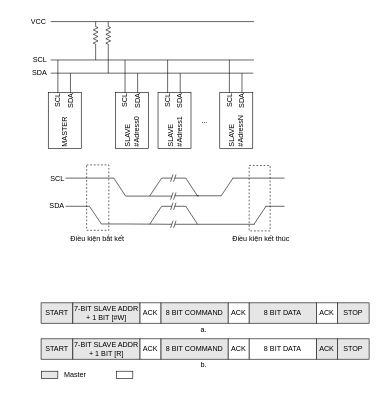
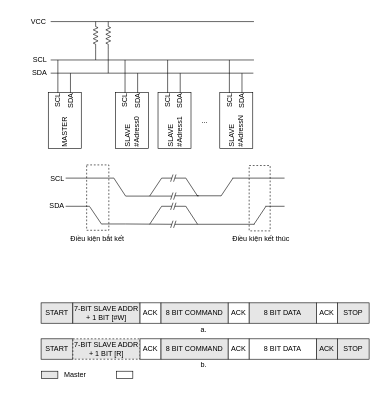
- <mxCell id="83" value="7-BIT SLAVE ADDR&lt;br&gt;+ 1 BIT [R]" style="rounded=0;whiteSpace=wrap;html=1;fillColor=#E6E6E6;" vertex="1" parent="1"><mxGeometry x="121" y="564" width="112" height="34" as="geometry" /></mxCell>
+ <mxCell id="83" value="7-BIT SLAVE ADDR&lt;br&gt;+ 1 BIT [R]" style="rounded=0;whiteSpace=wrap;html=1;fillColor=#E6E6E6;dashed=1;" vertex="1" parent="1"><mxGeometry x="121" y="564" width="112" height="34" as="geometry" /></mxCell>
